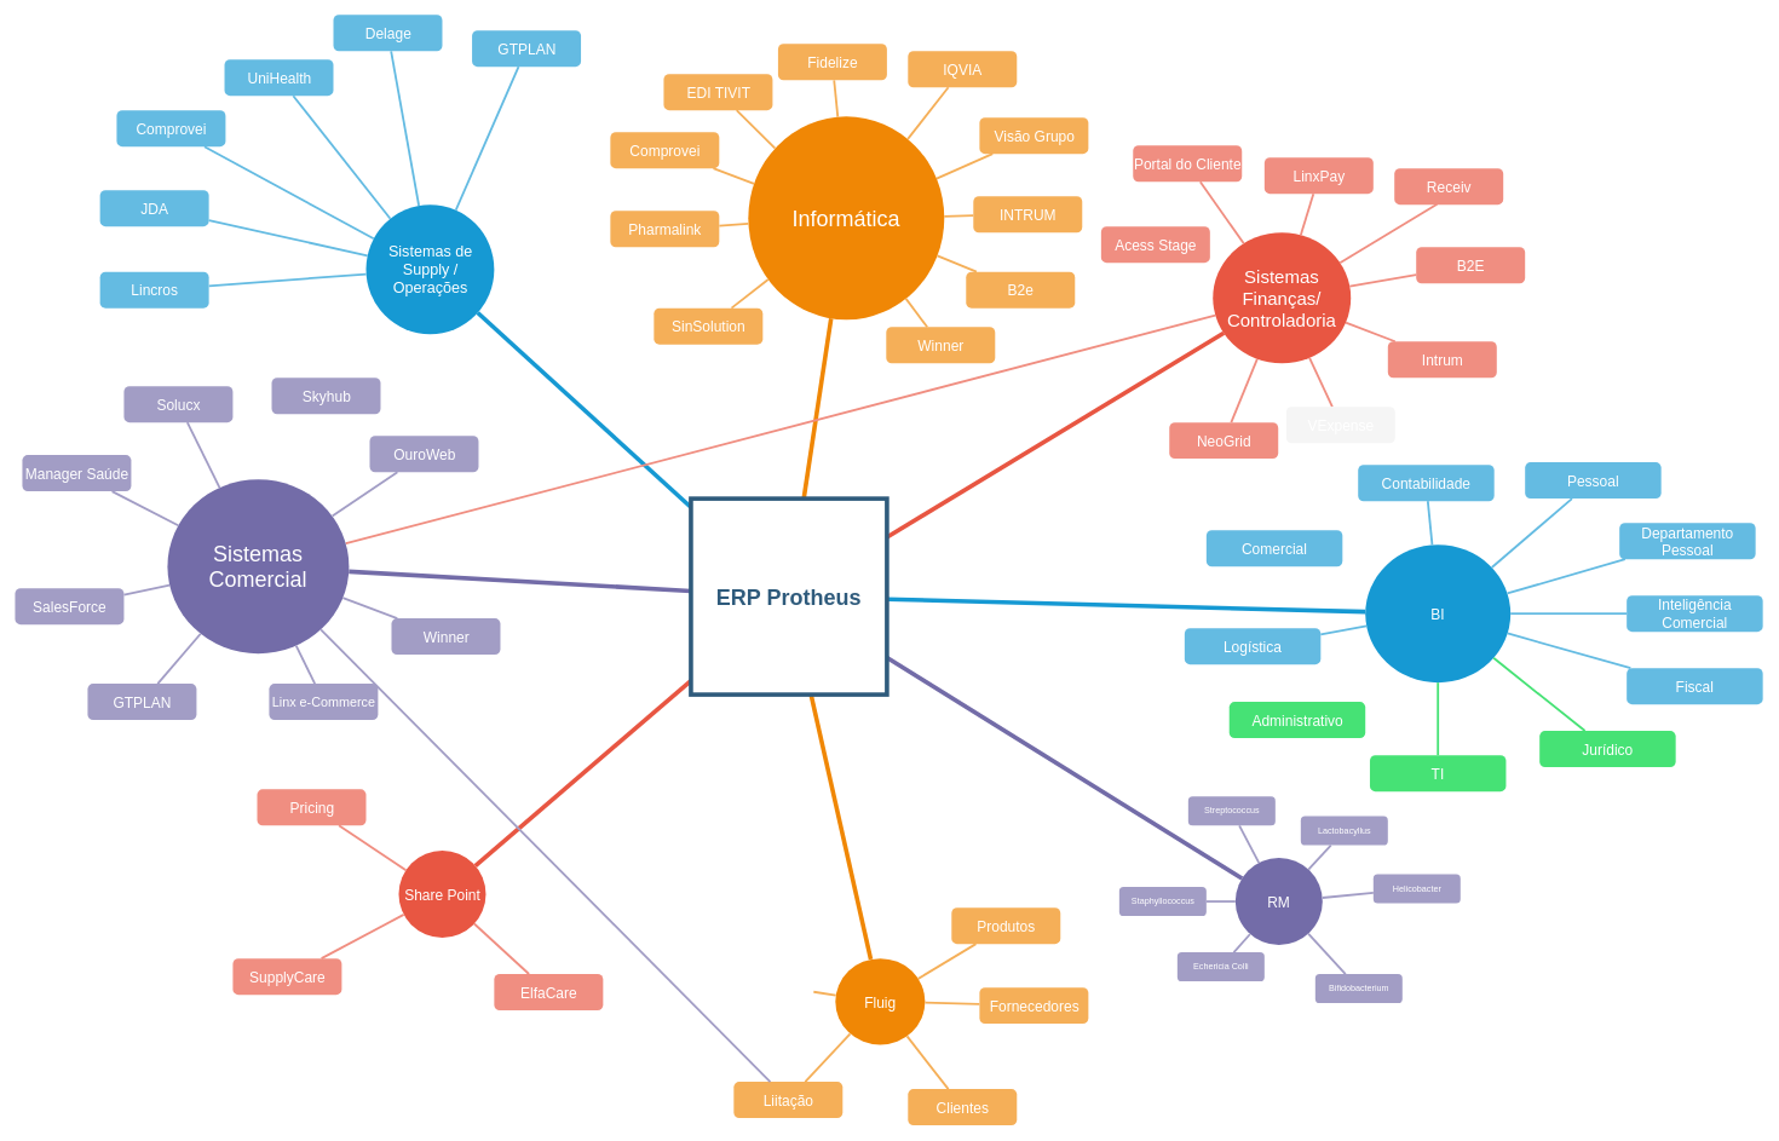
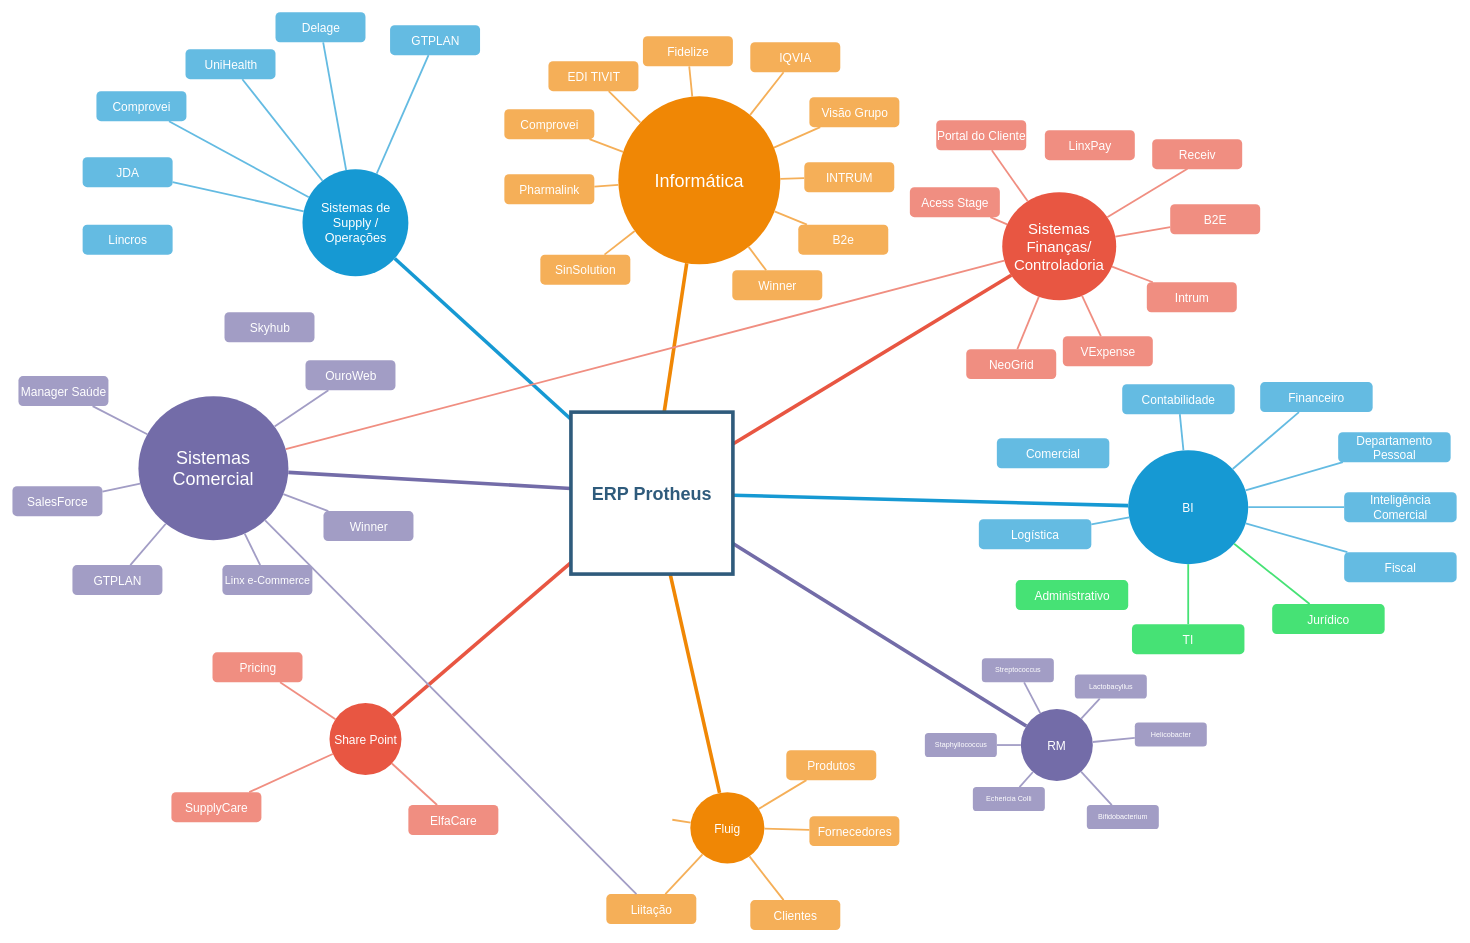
- <mxCell id="48" value="" style="edgeStyle=none;endArrow=none;strokeWidth=3;strokeColor=#F08E81;html=1;" parent="1" source="4" target="44" edge="1"><mxGeometry x="31" y="106.5" width="100" height="100" as="geometry"><mxPoint x="21" y="216.5" as="sourcePoint" /><mxPoint x="121" y="116.5" as="targetPoint" /></mxGeometry></mxCell>
+ <mxCell id="48" value="" style="edgeStyle=none;endArrow=none;strokeWidth=3;strokeColor=#F08E81;html=1;" parent="1" source="4" target="43" edge="1"><mxGeometry x="31" y="106.5" width="100" height="100" as="geometry"><mxPoint x="21" y="216.5" as="sourcePoint" /><mxPoint x="121" y="116.5" as="targetPoint" /></mxGeometry></mxCell>
- <mxCell id="124" value="" style="edgeStyle=none;endArrow=none;strokeWidth=3;strokeColor=#64BBE2;html=1;" parent="1" source="2" target="123" edge="1"><mxGeometry x="-202.47" y="175" width="100" height="100" as="geometry"><mxPoint x="522.979" y="480.262" as="sourcePoint" /><mxPoint x="-112.47" y="185" as="targetPoint" /></mxGeometry></mxCell>
- <mxCell id="100" value="Solucx" style="rounded=1;fillColor=#a29dc5;strokeColor=none;strokeWidth=3;shadow=0;html=1;fontColor=#FFFFFF;fontSize=20;" parent="1" vertex="1"><mxGeometry x="170" y="531.5" width="150" height="50" as="geometry" /></mxCell>
- <mxCell id="122" value="VExpense" style="rounded=1;fillColor=#f5f5f5;strokeColor=none;strokeWidth=3;shadow=0;html=1;fontColor=#FFFFFF;fontSize=20;" parent="1" vertex="1"><mxGeometry x="1771" y="560" width="150" height="50" as="geometry" /></mxCell>
+ <mxCell id="122" value="VExpense" style="rounded=1;fillColor=#f08e81;strokeColor=none;strokeWidth=3;shadow=0;html=1;fontColor=#FFFFFF;fontSize=20;" parent="1" vertex="1"><mxGeometry x="1771" y="560" width="150" height="50" as="geometry" /></mxCell>
- <mxCell id="108" value="" style="edgeStyle=none;endArrow=none;strokeWidth=3;strokeColor=#A29DC5;html=1;" parent="1" source="98" target="100" edge="1"><mxGeometry x="-1498" y="-303.5" width="100" height="100" as="geometry"><mxPoint x="-1508" y="-193.5" as="sourcePoint" /><mxPoint x="-1408" y="-293.5" as="targetPoint" /></mxGeometry></mxCell>
- <mxCell id="54" value="Pessoal" style="rounded=1;fillColor=#64BBE2;strokeColor=none;strokeWidth=3;shadow=0;html=1;fontColor=#FFFFFF;fontSize=20;aspect=fixed;whiteSpace=wrap;" parent="1" vertex="1"><mxGeometry x="2100" y="636.5" width="187.5" height="50" as="geometry" /></mxCell>
+ <mxCell id="54" value="Financeiro" style="rounded=1;fillColor=#64BBE2;strokeColor=none;strokeWidth=3;shadow=0;html=1;fontColor=#FFFFFF;fontSize=20;aspect=fixed;whiteSpace=wrap;" parent="1" vertex="1"><mxGeometry x="2100" y="636.5" width="187.5" height="50" as="geometry" /></mxCell>
- <mxCell id="91" value="SupplyCare" style="rounded=1;fillColor=#f08e81;strokeColor=none;strokeWidth=3;shadow=0;html=1;fontColor=#FFFFFF;fontSize=20;" parent="1" vertex="1"><mxGeometry x="320" y="1320" width="150" height="50" as="geometry" /></mxCell>
+ <mxCell id="91" value="SupplyCare" style="rounded=1;fillColor=#f08e81;strokeColor=none;strokeWidth=3;shadow=0;html=1;fontColor=#FFFFFF;fontSize=20;" parent="1" vertex="1"><mxGeometry x="285" y="1320" width="150" height="50" as="geometry" /></mxCell>
